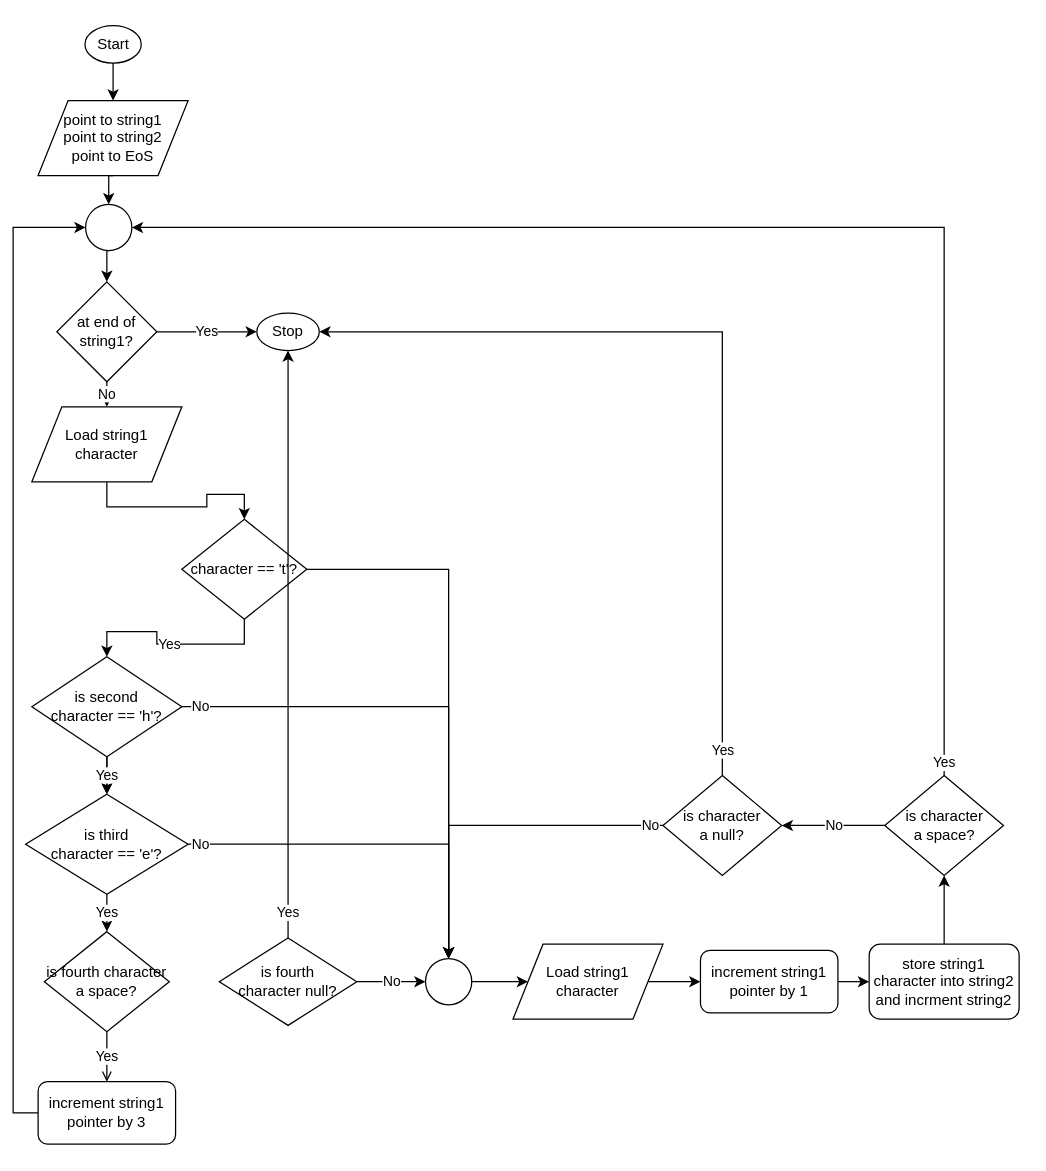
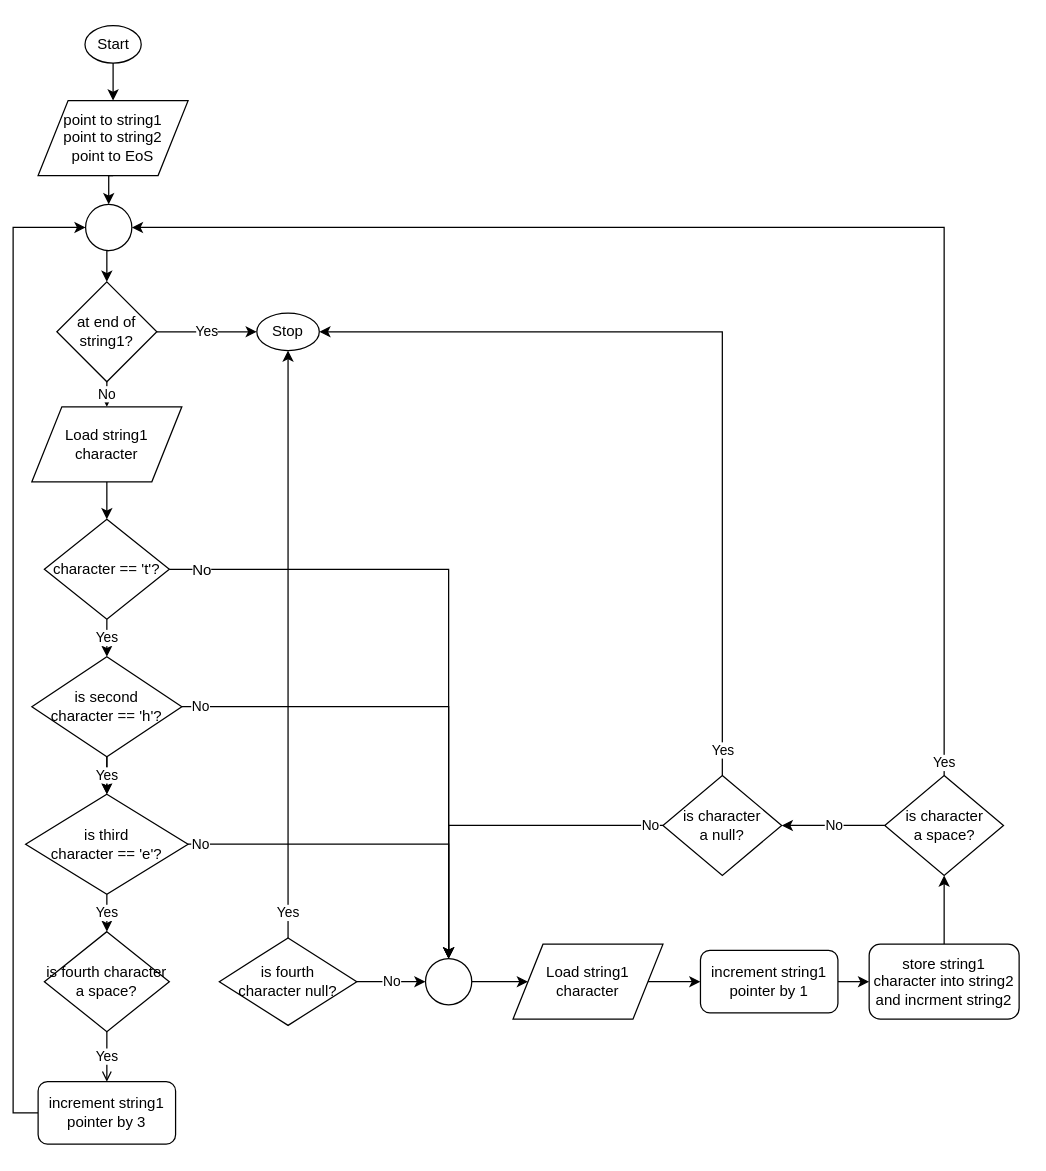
- <mxCell id="14" value="character == 't'?" style="rhombus;whiteSpace=wrap;html=1;" vertex="1" parent="1"><mxGeometry x="145" y="415" width="100" height="80" as="geometry" /></mxCell>
+ <mxCell id="14" value="character == 't'?" style="rhombus;whiteSpace=wrap;html=1;" vertex="1" parent="1"><mxGeometry x="35" y="415" width="100" height="80" as="geometry" /></mxCell>
